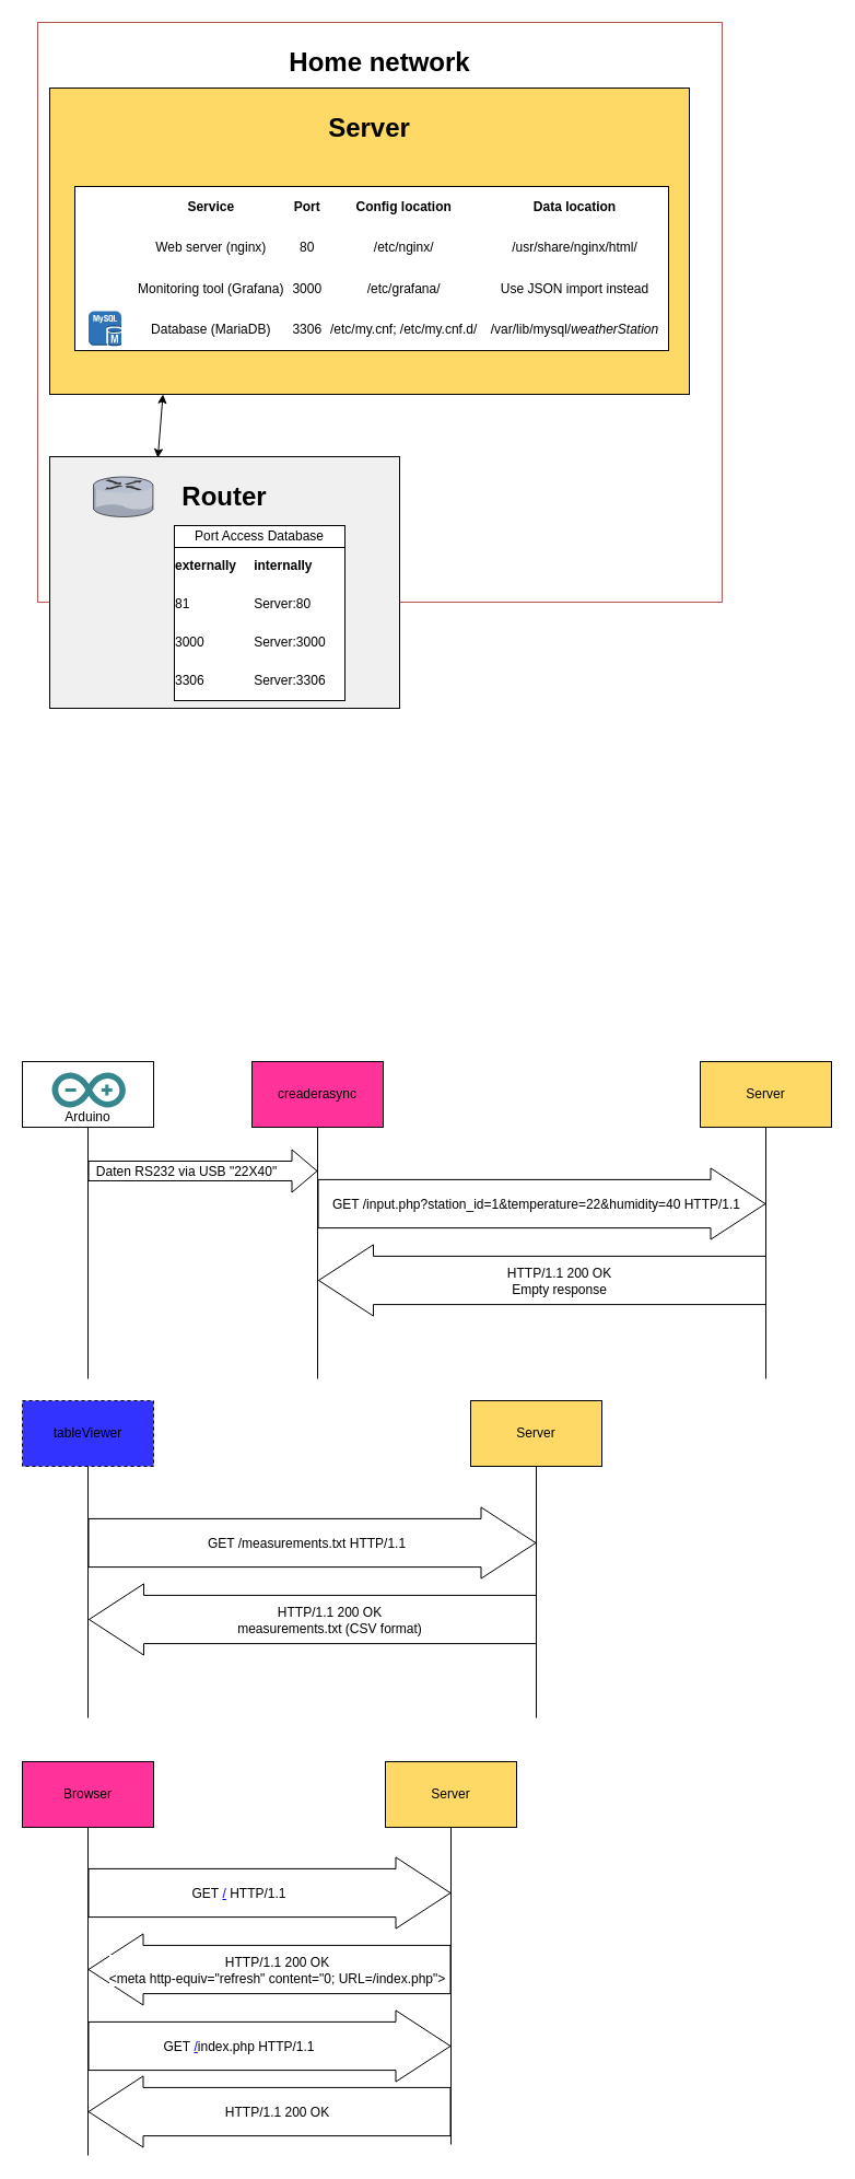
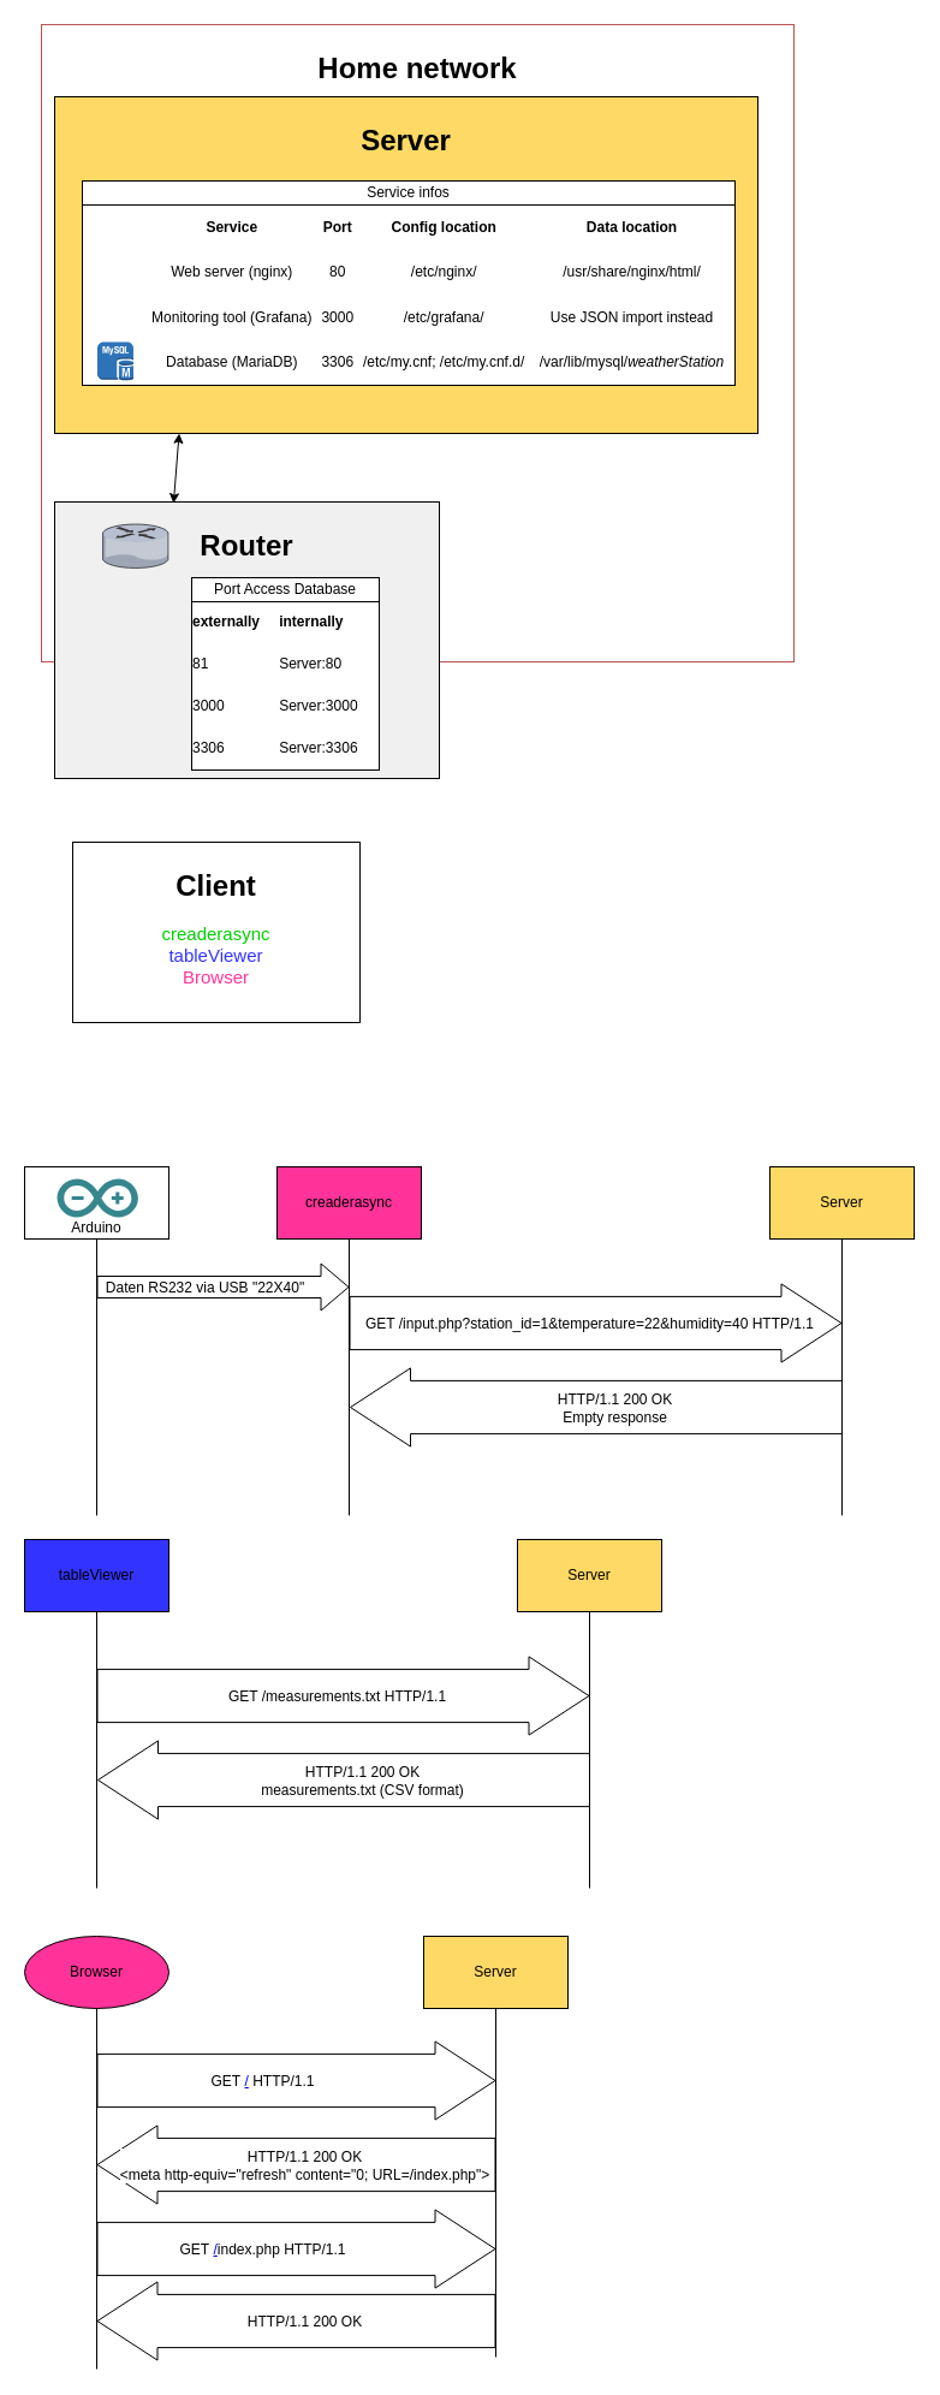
+ <mxCell id="10" value="Service infos" style="text;html=1;strokeColor=#000000;fillColor=#ffffff;align=center;verticalAlign=middle;whiteSpace=wrap;rounded=0;" parent="1" vertex="1"><mxGeometry x="68" y="150" width="543" height="20" as="geometry" /></mxCell>
+ <mxCell id="14" value="&lt;h1 style=&quot;text-align: center&quot;&gt;Client&lt;/h1&gt;&lt;div style=&quot;font-size: 15px&quot;&gt;&lt;font style=&quot;font-size: 15px&quot; color=&quot;#00cc00&quot;&gt;creaderasync&lt;/font&gt;&lt;/div&gt;&lt;div style=&quot;font-size: 15px&quot;&gt;&lt;font style=&quot;font-size: 15px&quot; color=&quot;#3333ff&quot;&gt;tableViewer&lt;/font&gt;&lt;/div&gt;&lt;div style=&quot;font-size: 15px&quot;&gt;&lt;font color=&quot;#ff3399&quot; style=&quot;font-size: 15px&quot;&gt;Browser&lt;/font&gt;&lt;br&gt;&lt;/div&gt;" style="rounded=0;whiteSpace=wrap;html=1;glass=0;strokeColor=#000000;fillColor=#ffffff;gradientColor=none;align=center;verticalAlign=top;" parent="1" vertex="1"><mxGeometry x="60" y="700" width="239" height="150" as="geometry" /></mxCell>
- <mxCell id="27" value="&lt;div&gt;tableViewer&lt;/div&gt;" style="rounded=0;whiteSpace=wrap;html=1;fillColor=#3333FF;dashed=1;" parent="1" vertex="1"><mxGeometry x="20" y="1280" width="120" height="60" as="geometry" /></mxCell>
+ <mxCell id="27" value="&lt;div&gt;tableViewer&lt;/div&gt;" style="rounded=0;whiteSpace=wrap;html=1;fillColor=#3333FF;" parent="1" vertex="1"><mxGeometry x="20" y="1280" width="120" height="60" as="geometry" /></mxCell>
- <mxCell id="36" value="Browser" style="rounded=0;whiteSpace=wrap;html=1;fillColor=#FF3399;" parent="1" vertex="1"><mxGeometry x="20" y="1610" width="120" height="60" as="geometry" /></mxCell>
+ <mxCell id="36" value="Browser" style="ellipse;whiteSpace=wrap;html=1;fillColor=#FF3399;" parent="1" vertex="1"><mxGeometry x="20" y="1610" width="120" height="60" as="geometry" /></mxCell>
